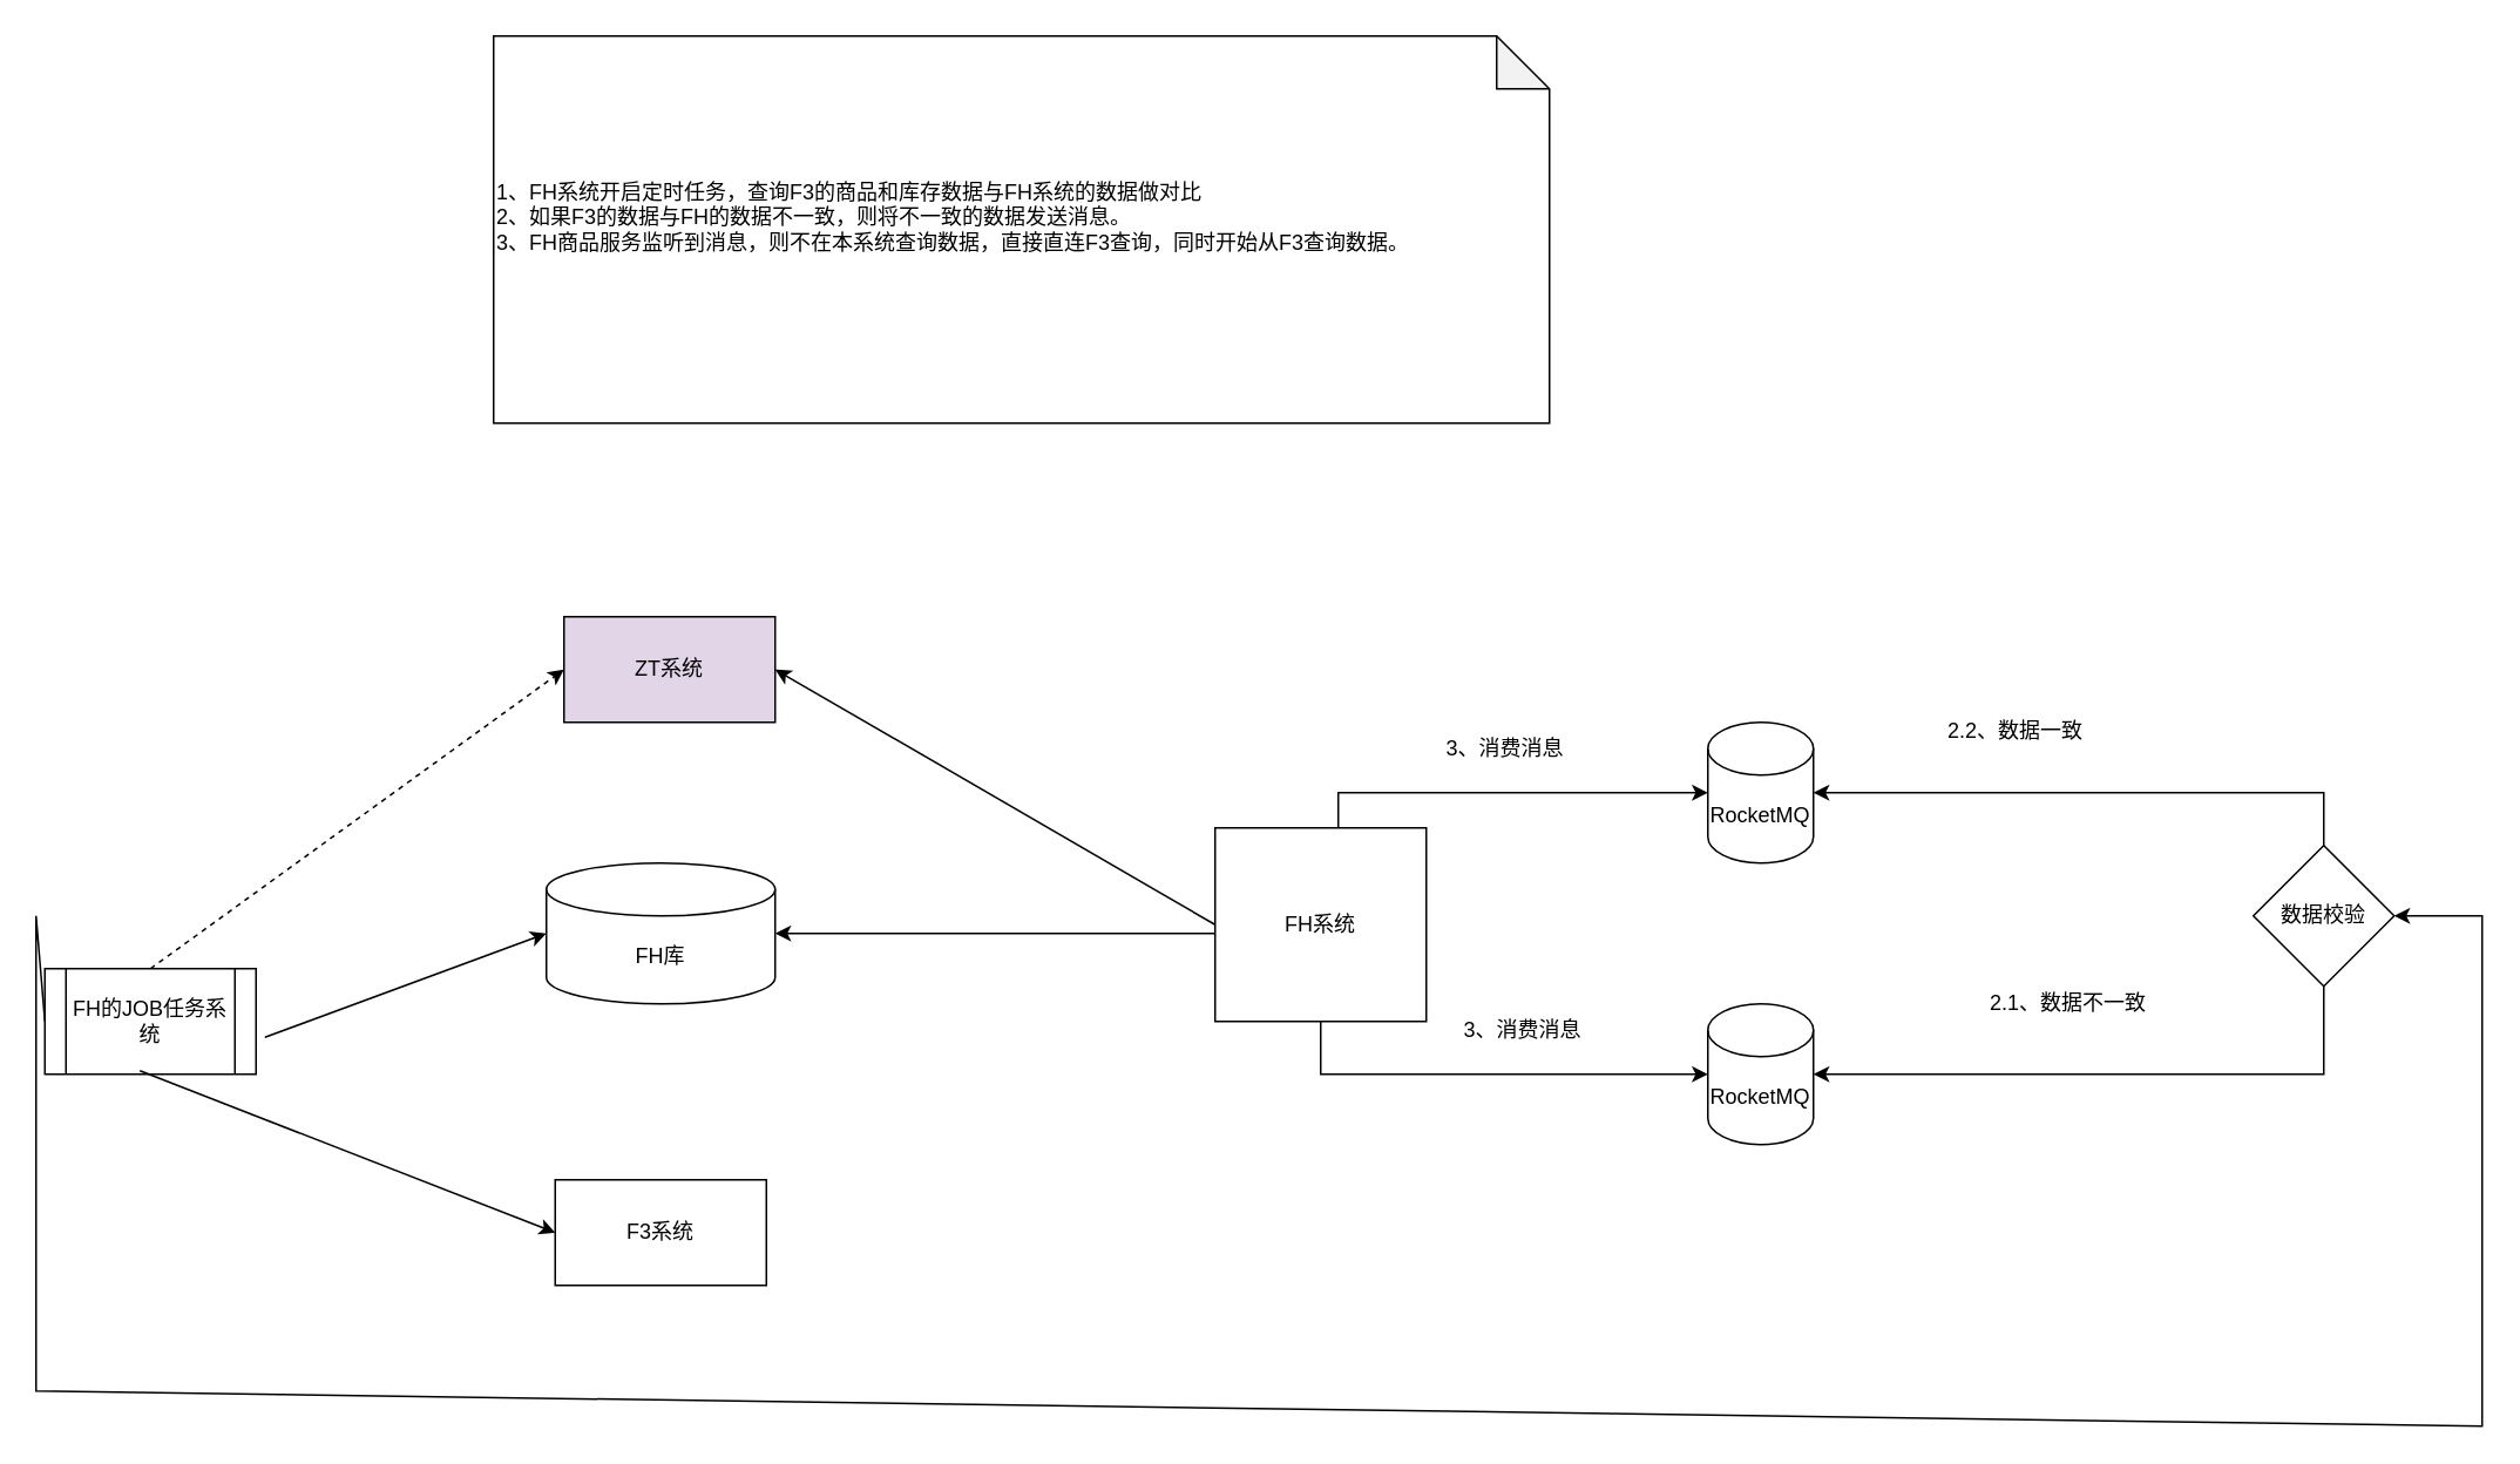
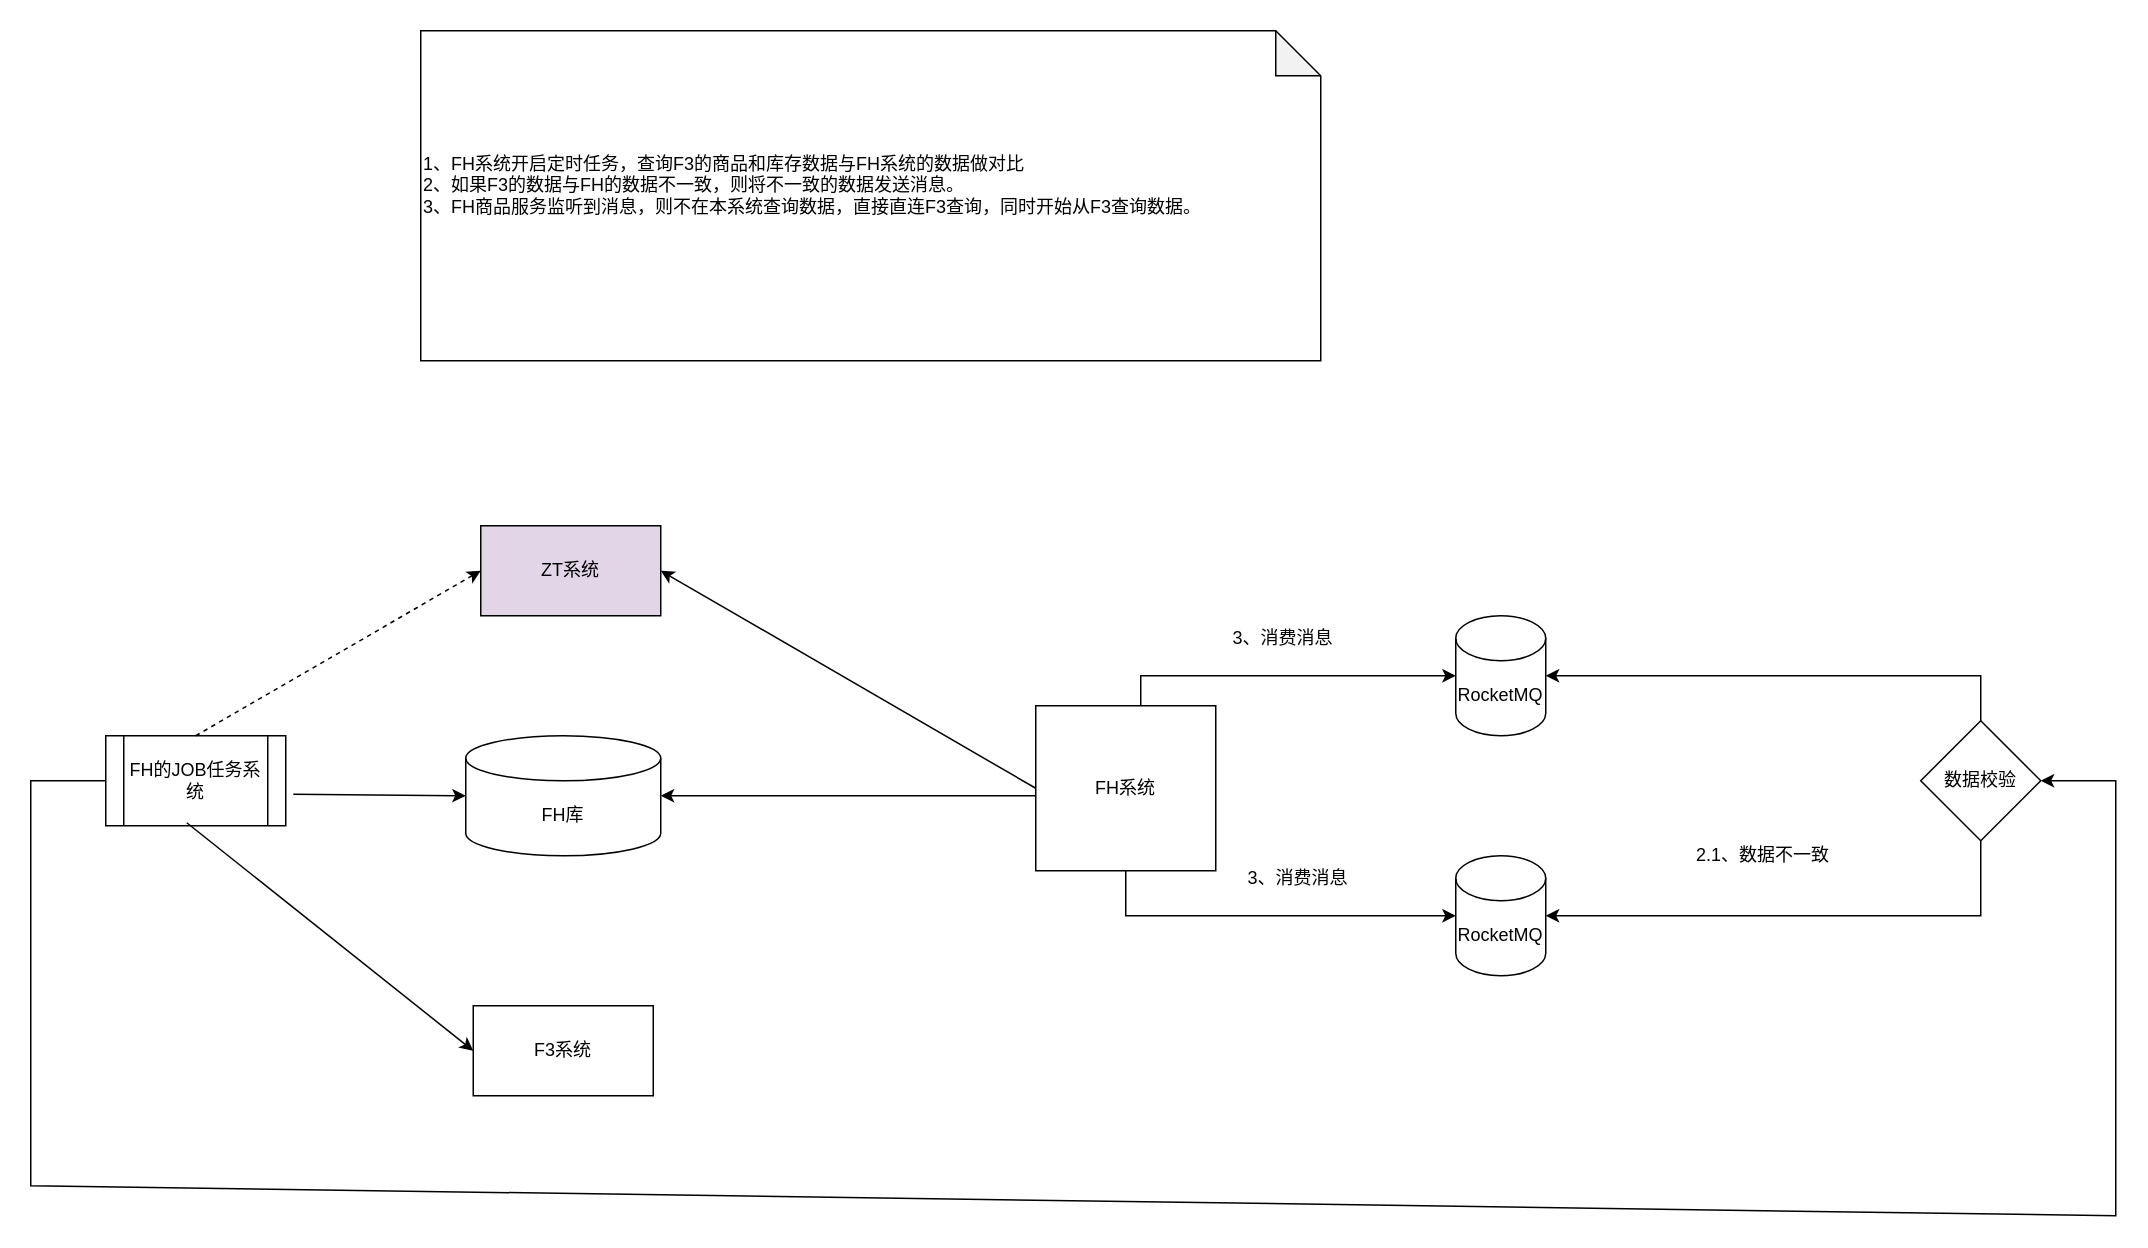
- <mxCell id="10" value="2.2、数据一致" style="text;html=1;align=center;verticalAlign=middle;whiteSpace=wrap;rounded=0;" vertex="1" parent="1"><mxGeometry x="1100" y="400" width="90" height="30" as="geometry" /></mxCell>
- <mxCell id="2" value="FH的JOB任务系统" style="shape=process;whiteSpace=wrap;html=1;backgroundOutline=1;" vertex="1" parent="1"><mxGeometry x="25" y="550" width="120" height="60" as="geometry" /></mxCell>
+ <mxCell id="2" value="FH的JOB任务系统" style="shape=process;whiteSpace=wrap;html=1;backgroundOutline=1;" vertex="1" parent="1"><mxGeometry x="70" y="490" width="120" height="60" as="geometry" /></mxCell>
